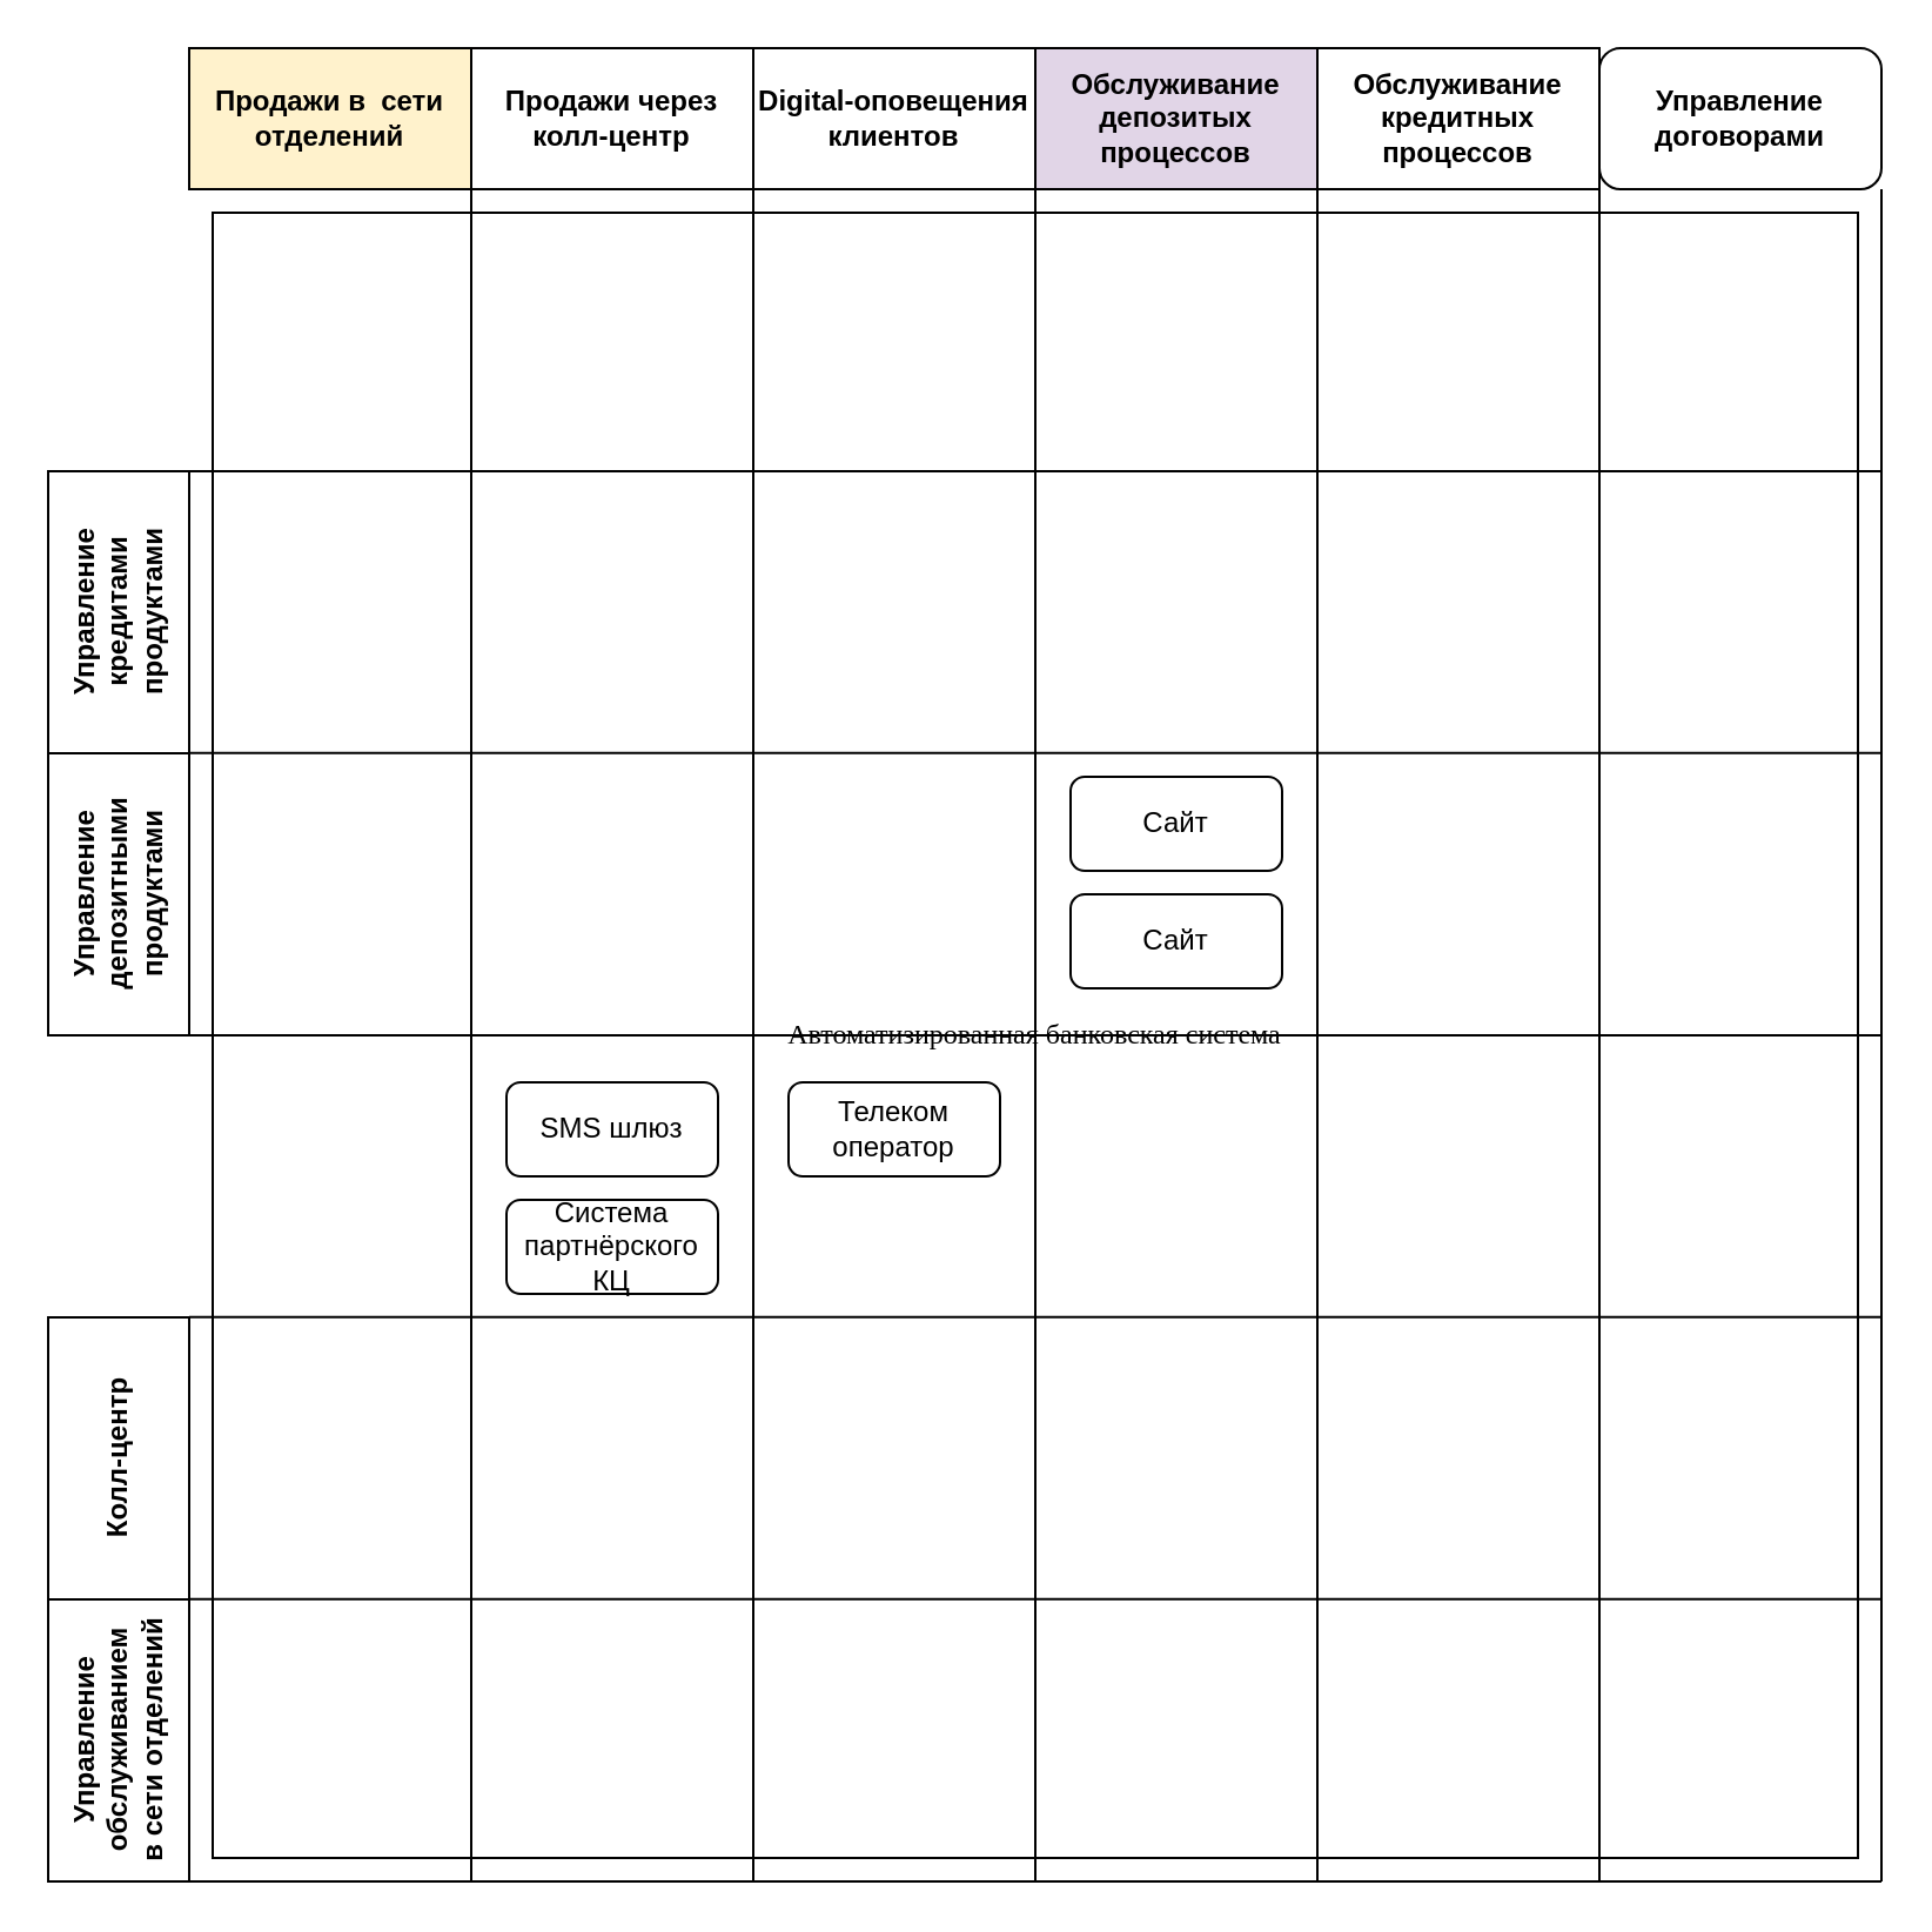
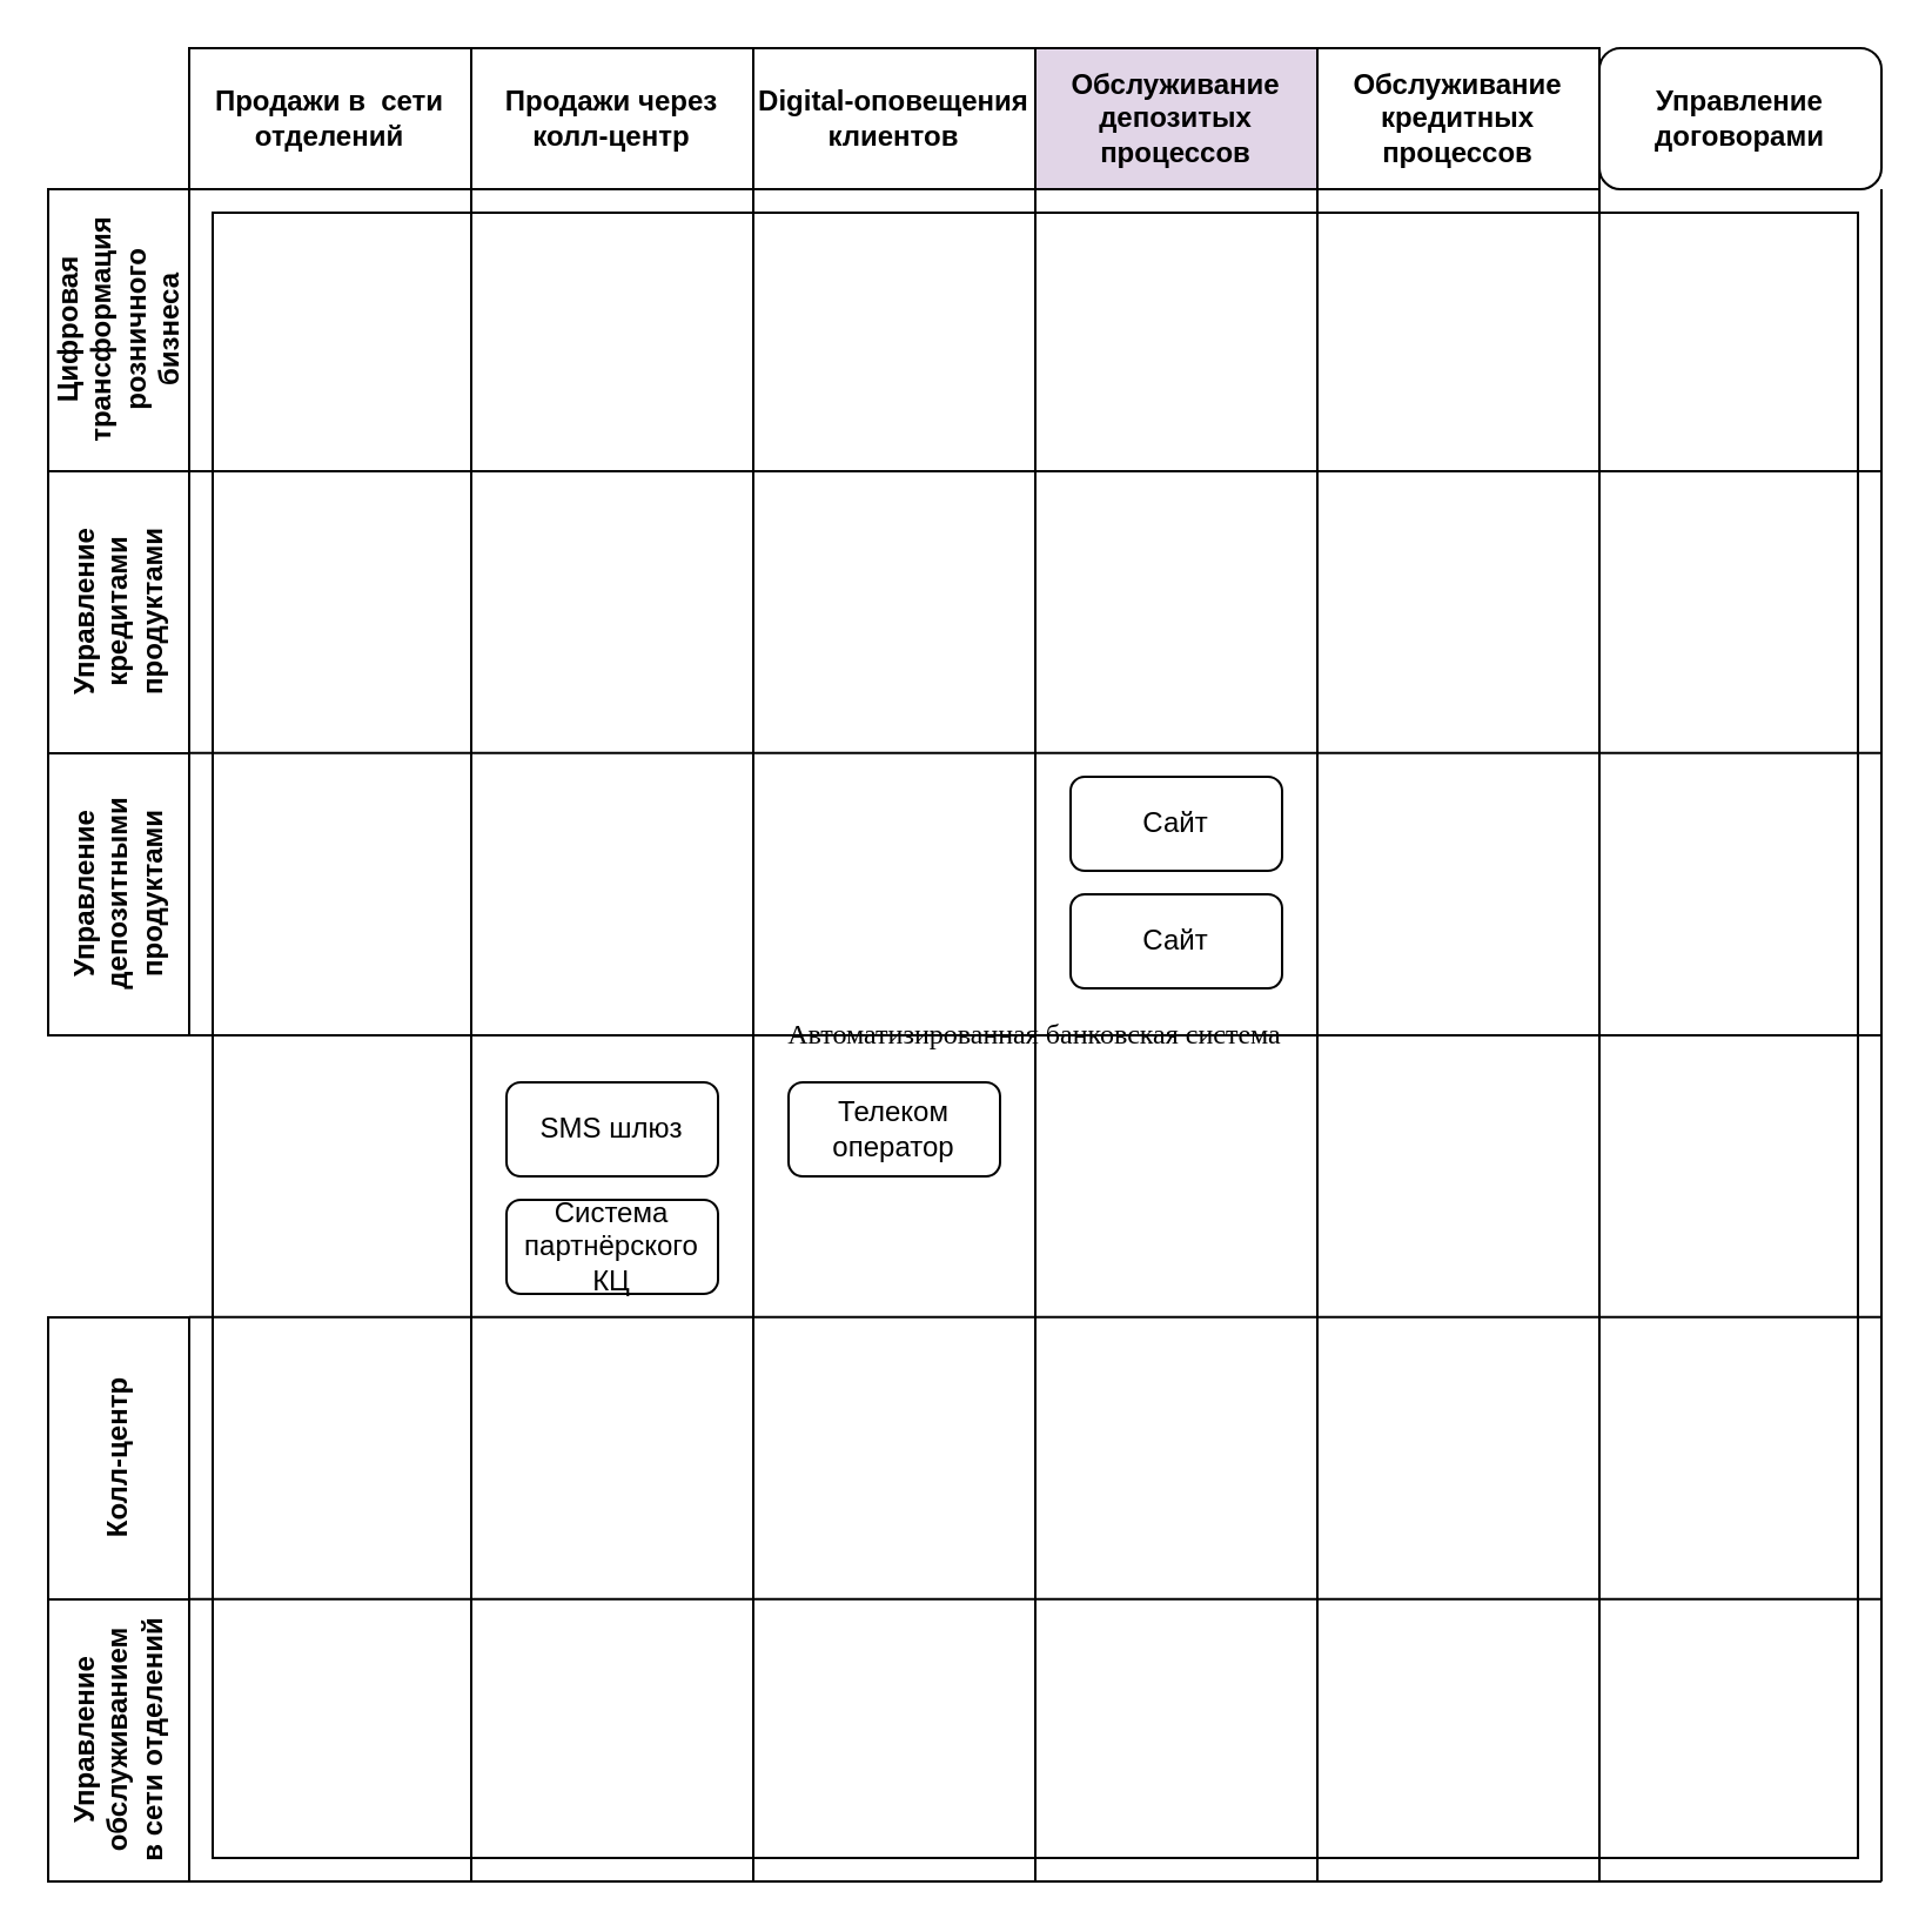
- <mxCell id="4" value="&lt;span style=&quot;font-weight: 700;&quot;&gt;Продажи в&amp;nbsp; сети отделений&lt;/span&gt;" style="rounded=0;whiteSpace=wrap;html=1;fillColor=#fff2cc;" vertex="1" parent="2"><mxGeometry x="60" width="120" height="60" as="geometry" /></mxCell>
+ <mxCell id="4" value="&lt;span style=&quot;font-weight: 700;&quot;&gt;Продажи в&amp;nbsp; сети отделений&lt;/span&gt;" style="rounded=0;whiteSpace=wrap;html=1;" vertex="1" parent="2"><mxGeometry x="60" width="120" height="60" as="geometry" /></mxCell>
+ <mxCell id="10" value="&lt;span style=&quot;font-weight: 700;&quot;&gt;Цифровая трансформация&lt;/span&gt;&lt;div&gt;&lt;span style=&quot;font-weight: 700;&quot;&gt;розничного бизнеса&lt;/span&gt;&lt;/div&gt;" style="rounded=0;whiteSpace=wrap;html=1;direction=west;flipV=0;flipH=0;horizontal=0;" vertex="1" parent="2"><mxGeometry y="60" width="60" height="120" as="geometry" /></mxCell>
